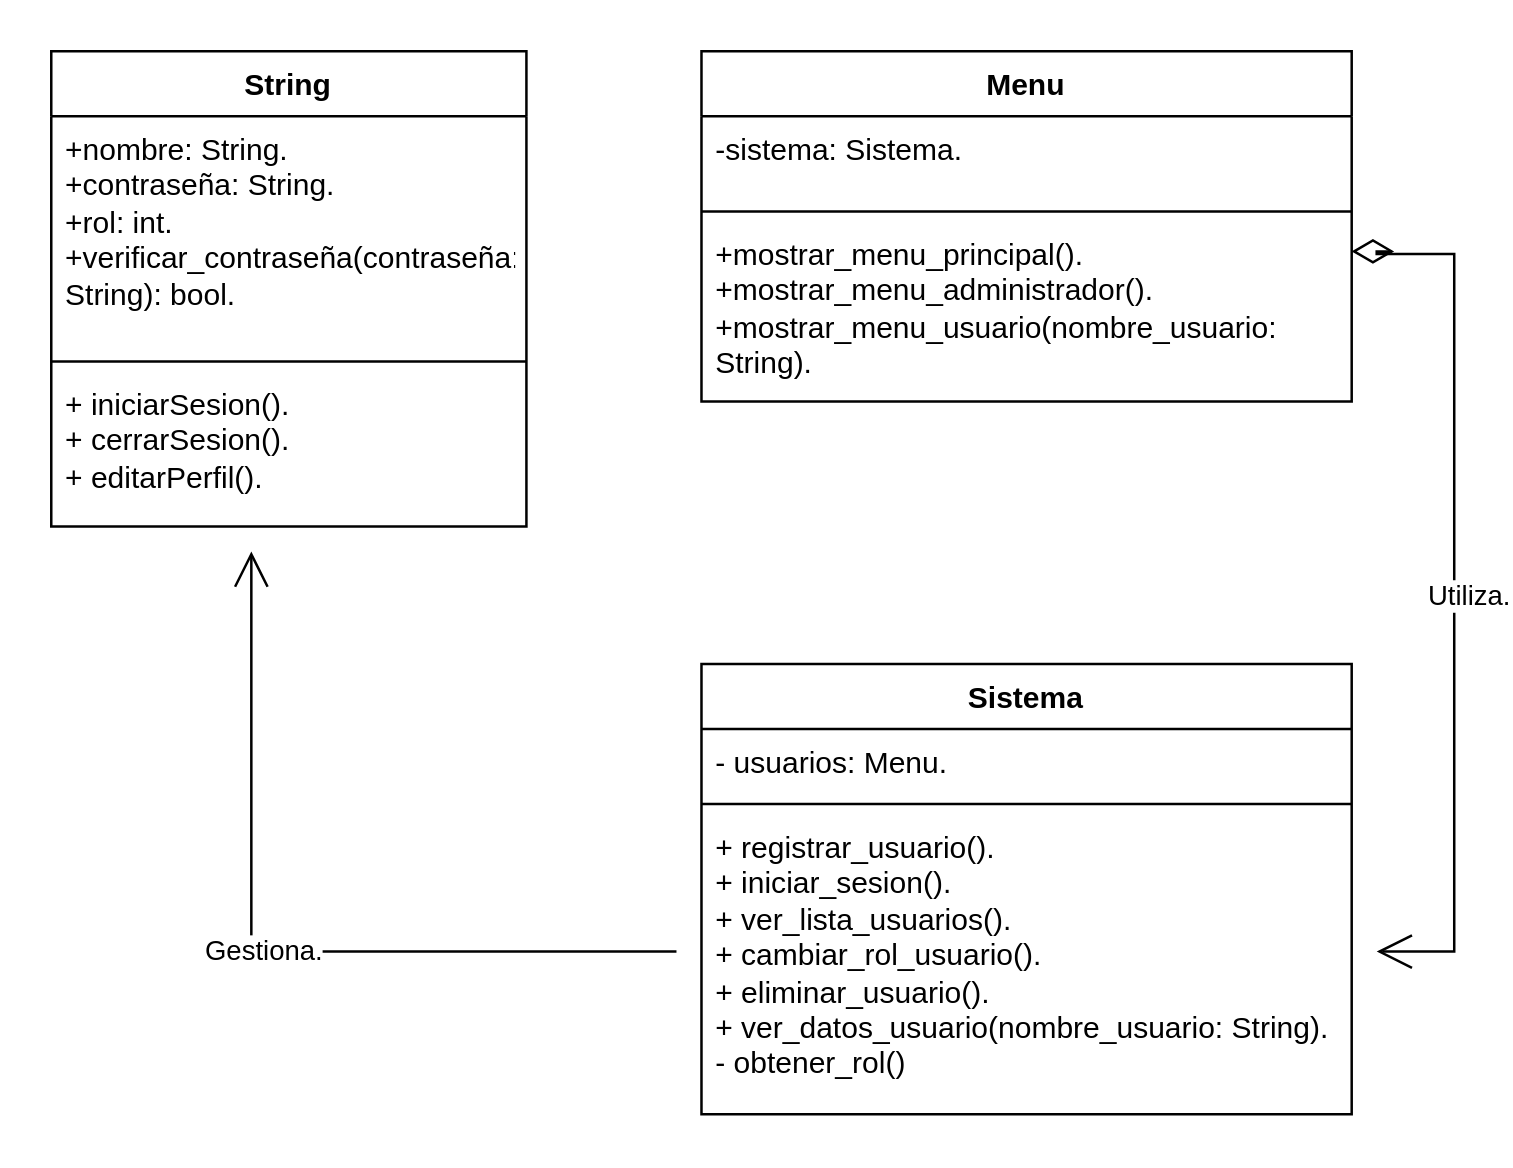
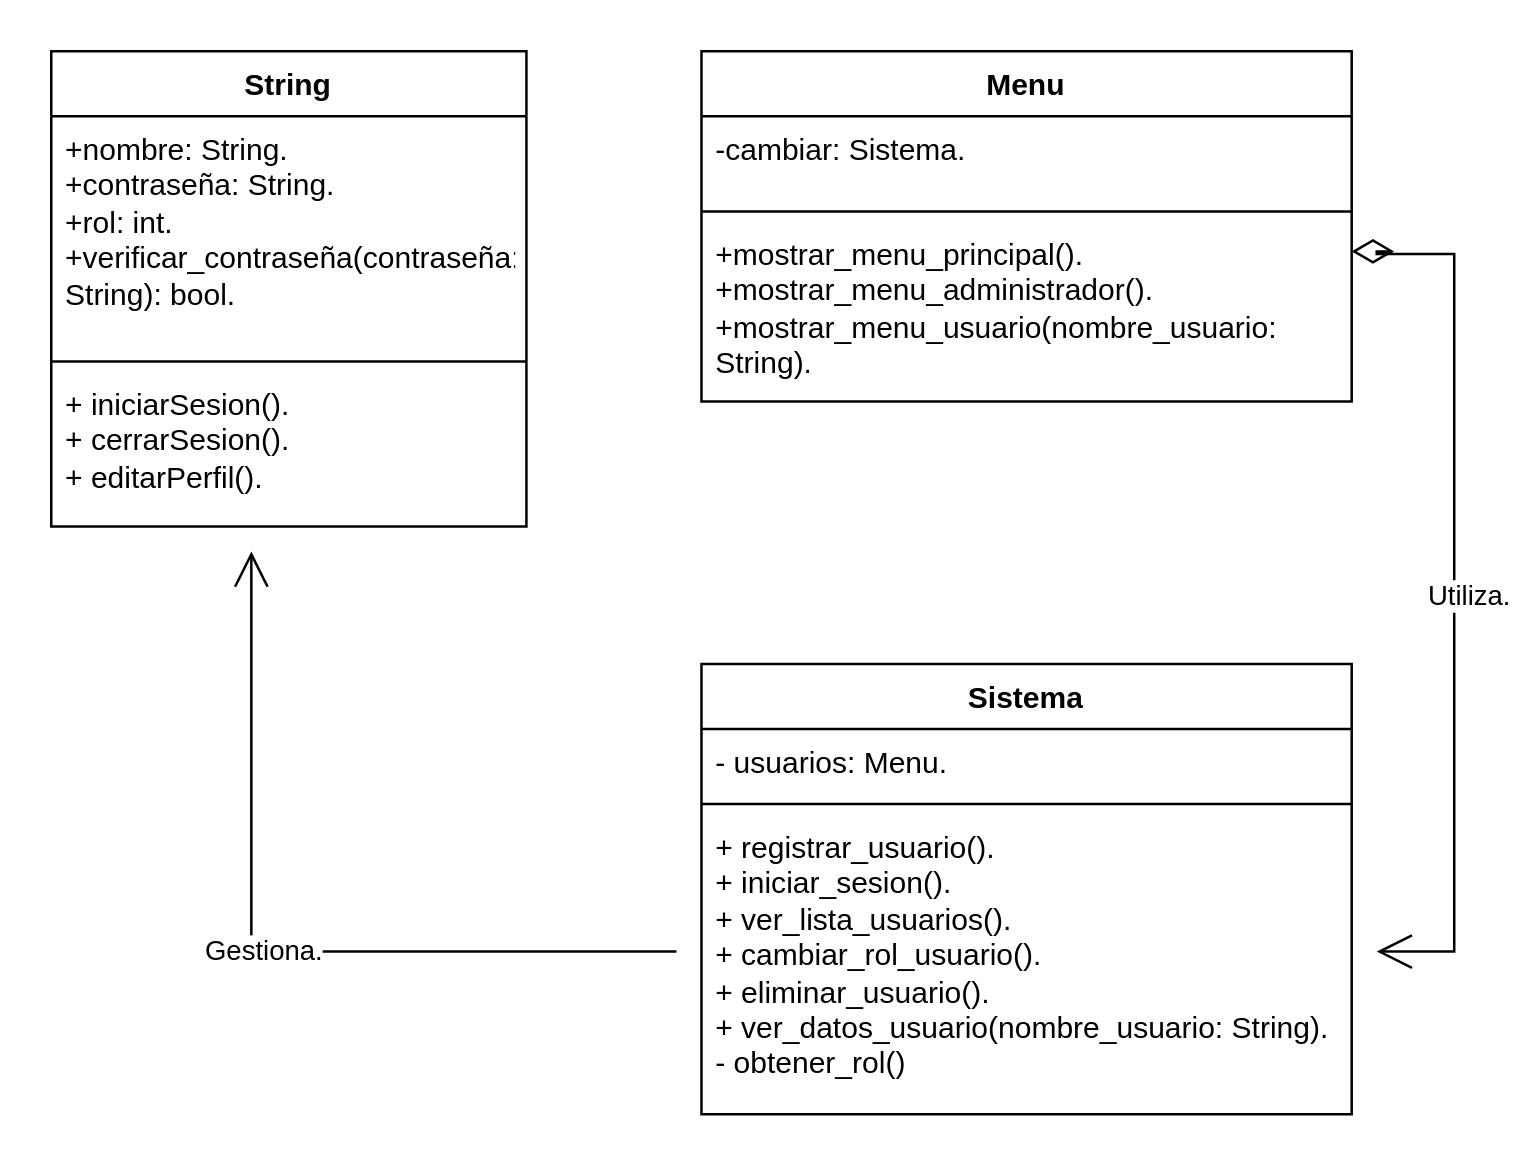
- <mxCell id="7" value="-sistema: Sistema.&lt;div&gt;&lt;br/&gt;&lt;/div&gt;" style="text;strokeColor=none;fillColor=none;align=left;verticalAlign=top;spacingLeft=4;spacingRight=4;overflow=hidden;rotatable=0;points=[[0,0.5],[1,0.5]];portConstraint=eastwest;whiteSpace=wrap;html=1;" vertex="1" parent="6"><mxGeometry y="26" width="260" height="34" as="geometry" /></mxCell>
+ <mxCell id="7" value="-cambiar: Sistema.&lt;div&gt;&lt;br/&gt;&lt;/div&gt;" style="text;strokeColor=none;fillColor=none;align=left;verticalAlign=top;spacingLeft=4;spacingRight=4;overflow=hidden;rotatable=0;points=[[0,0.5],[1,0.5]];portConstraint=eastwest;whiteSpace=wrap;html=1;" vertex="1" parent="6"><mxGeometry y="26" width="260" height="34" as="geometry" /></mxCell>
